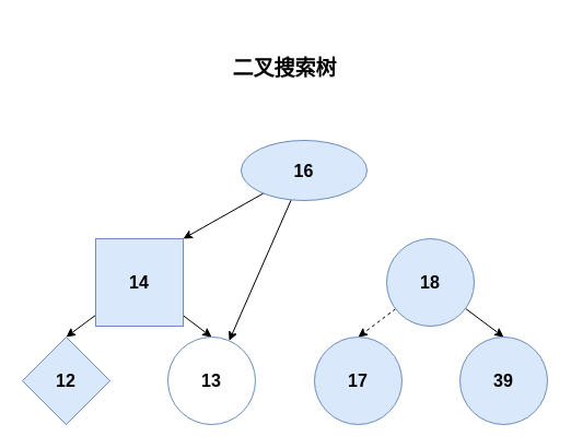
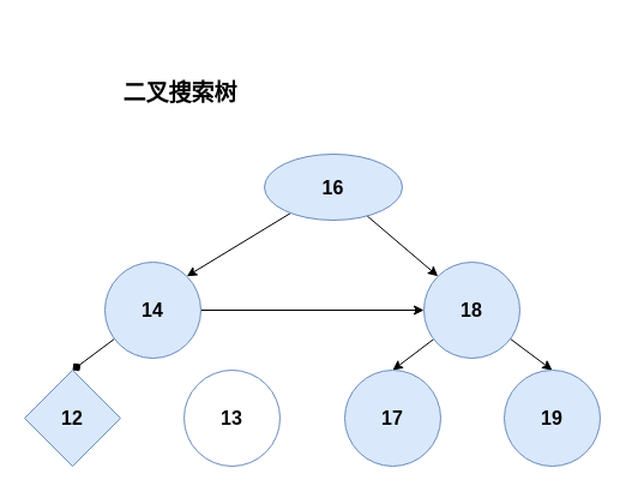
- <mxCell id="15" value="&lt;span&gt;&lt;font&gt;二叉搜索树&lt;/font&gt;&lt;/span&gt;" style="text;strokeColor=none;align=center;fillColor=none;html=1;verticalAlign=middle;whiteSpace=wrap;rounded=0;fontSize=19;fontStyle=1" vertex="1" parent="1"><mxGeometry x="174" y="20" width="172" height="86" as="geometry" /></mxCell>
+ <mxCell id="15" value="&lt;span&gt;&lt;font&gt;二叉搜索树&lt;/font&gt;&lt;/span&gt;" style="text;strokeColor=none;align=center;fillColor=none;html=1;verticalAlign=middle;whiteSpace=wrap;rounded=0;fontSize=19;fontStyle=1" vertex="1" parent="1"><mxGeometry x="64" y="35" width="172" height="86" as="geometry" /></mxCell>
- <mxCell id="3" style="edgeStyle=none;rounded=0;orthogonalLoop=1;jettySize=auto;html=1;fontSize=16;" edge="1" parent="1" source="4" target="12"><mxGeometry relative="1" as="geometry" /></mxCell>
+ <mxCell id="3" style="edgeStyle=none;rounded=0;orthogonalLoop=1;jettySize=auto;html=1;entryX=0;entryY=0;entryDx=0;entryDy=0;fontSize=16;" edge="1" parent="1" source="4" target="10"><mxGeometry relative="1" as="geometry" /></mxCell>
- <mxCell id="7" value="14" style="whiteSpace=wrap;html=1;aspect=fixed;fillColor=#dae8fc;strokeColor=#6c8ebf;fontStyle=1;fontSize=16;rounded=0;" vertex="1" parent="1"><mxGeometry x="87" y="218" width="80" height="80" as="geometry" /></mxCell>
+ <mxCell id="7" value="14" style="ellipse;whiteSpace=wrap;html=1;aspect=fixed;fillColor=#dae8fc;strokeColor=#6c8ebf;fontStyle=1;fontSize=16;" vertex="1" parent="1"><mxGeometry x="87" y="218" width="80" height="80" as="geometry" /></mxCell>
- <mxCell id="8" style="edgeStyle=none;rounded=0;orthogonalLoop=1;jettySize=auto;html=1;entryX=0.5;entryY=0;entryDx=0;entryDy=0;fontSize=16;dashed=1;" edge="1" parent="1" source="10" target="13"><mxGeometry relative="1" as="geometry" /></mxCell>
+ <mxCell id="8" style="edgeStyle=none;rounded=0;orthogonalLoop=1;jettySize=auto;html=1;entryX=0.5;entryY=0;entryDx=0;entryDy=0;fontSize=16;" edge="1" parent="1" source="10" target="13"><mxGeometry relative="1" as="geometry" /></mxCell>
- <mxCell id="5" style="edgeStyle=none;rounded=0;orthogonalLoop=1;jettySize=auto;html=1;entryX=0.5;entryY=0;entryDx=0;entryDy=0;fontSize=16;" edge="1" parent="1" source="7" target="12"><mxGeometry relative="1" as="geometry" /></mxCell>
+ <mxCell id="5" style="edgeStyle=none;rounded=0;orthogonalLoop=1;jettySize=auto;html=1;fontSize=16;" edge="1" parent="1" source="7" target="10"><mxGeometry relative="1" as="geometry" /></mxCell>
- <mxCell id="6" style="edgeStyle=none;rounded=0;orthogonalLoop=1;jettySize=auto;html=1;entryX=0.5;entryY=0;entryDx=0;entryDy=0;fontSize=16;" edge="1" parent="1" source="7" target="11"><mxGeometry relative="1" as="geometry" /></mxCell>
+ <mxCell id="6" style="edgeStyle=none;rounded=0;orthogonalLoop=1;jettySize=auto;html=1;entryX=0.5;entryY=0;entryDx=0;entryDy=0;fontSize=16;endArrow=diamond;" edge="1" parent="1" source="7" target="11"><mxGeometry relative="1" as="geometry" /></mxCell>
- <mxCell id="14" value="39" style="ellipse;whiteSpace=wrap;html=1;aspect=fixed;fillColor=#dae8fc;strokeColor=#6c8ebf;fontStyle=1;fontSize=16;" vertex="1" parent="1"><mxGeometry x="420" y="308" width="80" height="80" as="geometry" /></mxCell>
+ <mxCell id="14" value="19" style="ellipse;whiteSpace=wrap;html=1;aspect=fixed;fillColor=#dae8fc;strokeColor=#6c8ebf;fontStyle=1;fontSize=16;" vertex="1" parent="1"><mxGeometry x="420" y="308" width="80" height="80" as="geometry" /></mxCell>
